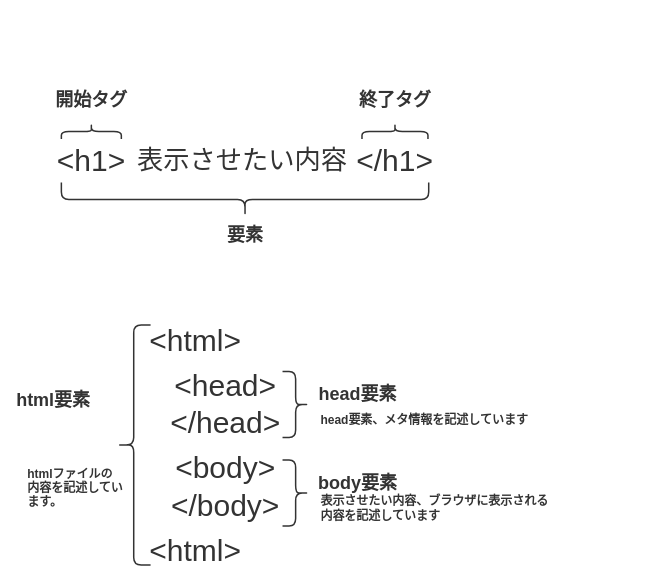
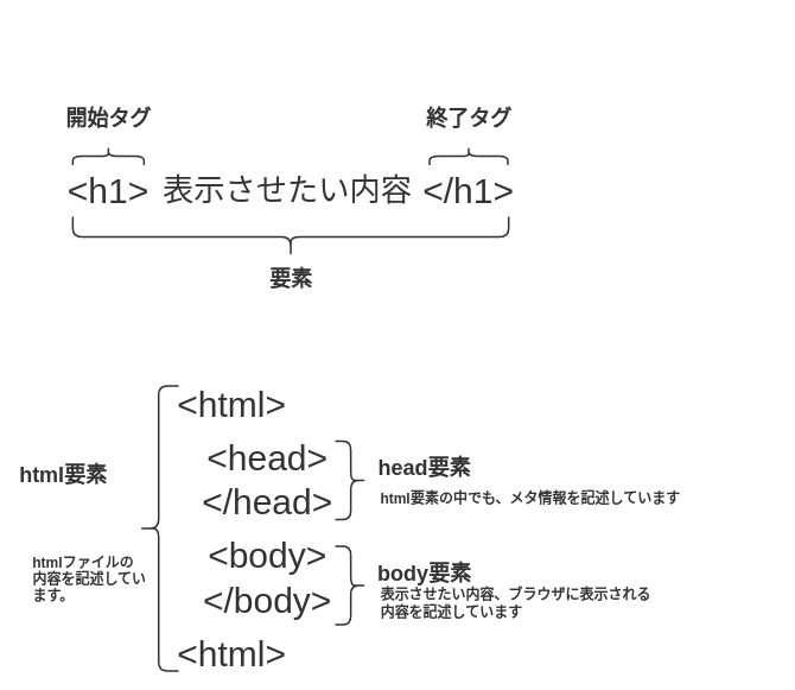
- <mxCell id="21" value="&lt;font style=&quot;font-size: 16px;&quot;&gt;head要素、メタ情報を記述しています&lt;/font&gt;" style="text;html=1;strokeColor=none;fillColor=none;align=left;verticalAlign=middle;whiteSpace=wrap;rounded=0;fontSize=16;fontColor=#333333;fontStyle=1" vertex="1" parent="1"><mxGeometry x="425" y="539" width="396" height="40" as="geometry" /></mxCell>
+ <mxCell id="21" value="&lt;font style=&quot;font-size: 16px;&quot;&gt;html要素の中でも、メタ情報を記述しています&lt;/font&gt;" style="text;html=1;strokeColor=none;fillColor=none;align=left;verticalAlign=middle;whiteSpace=wrap;rounded=0;fontSize=16;fontColor=#333333;fontStyle=1" vertex="1" parent="1"><mxGeometry x="425" y="539" width="396" height="40" as="geometry" /></mxCell>
